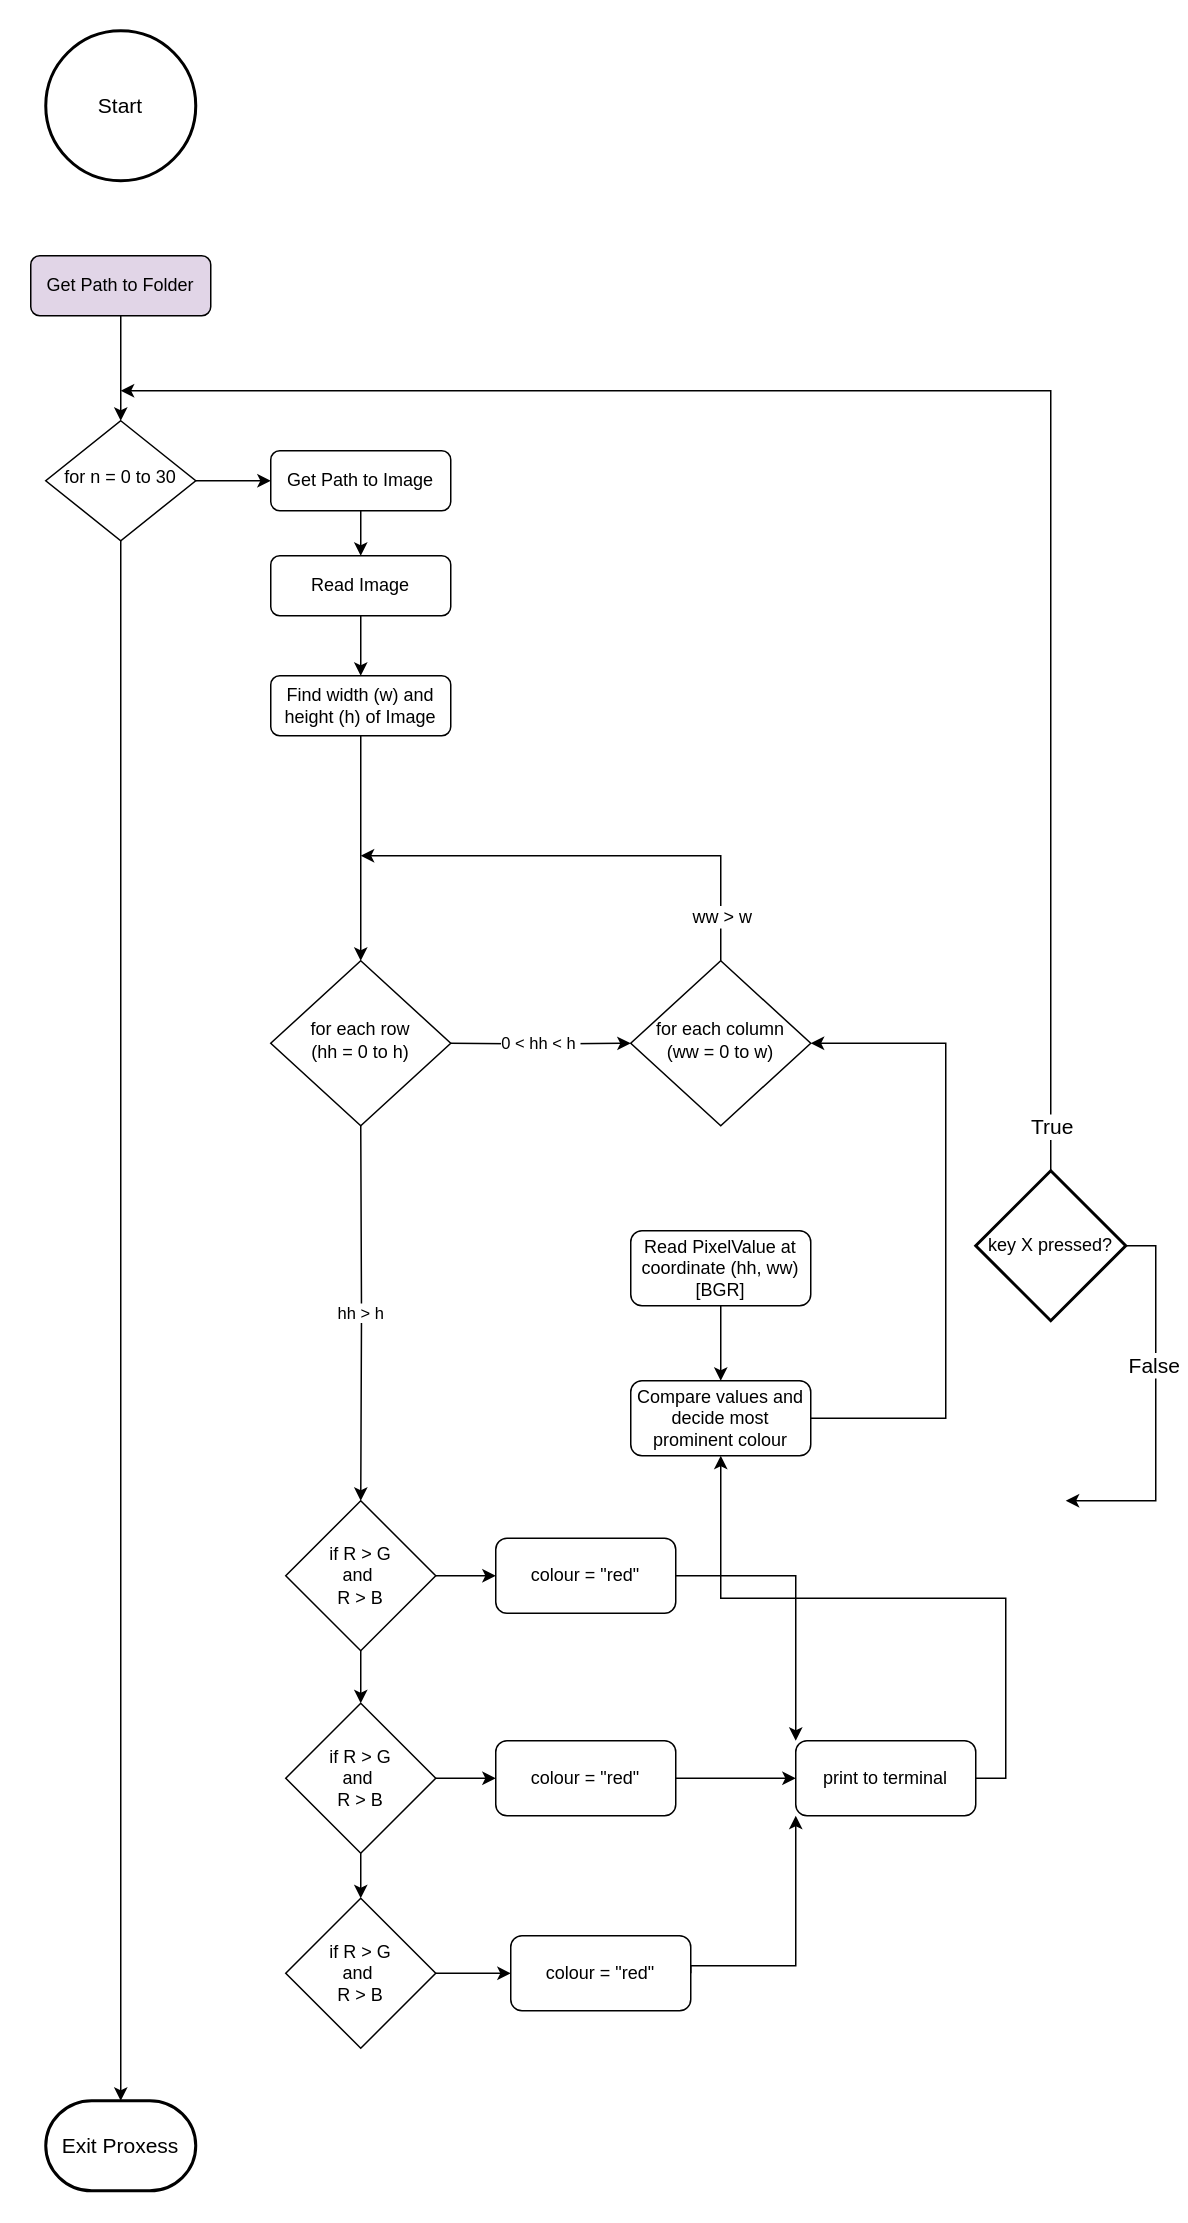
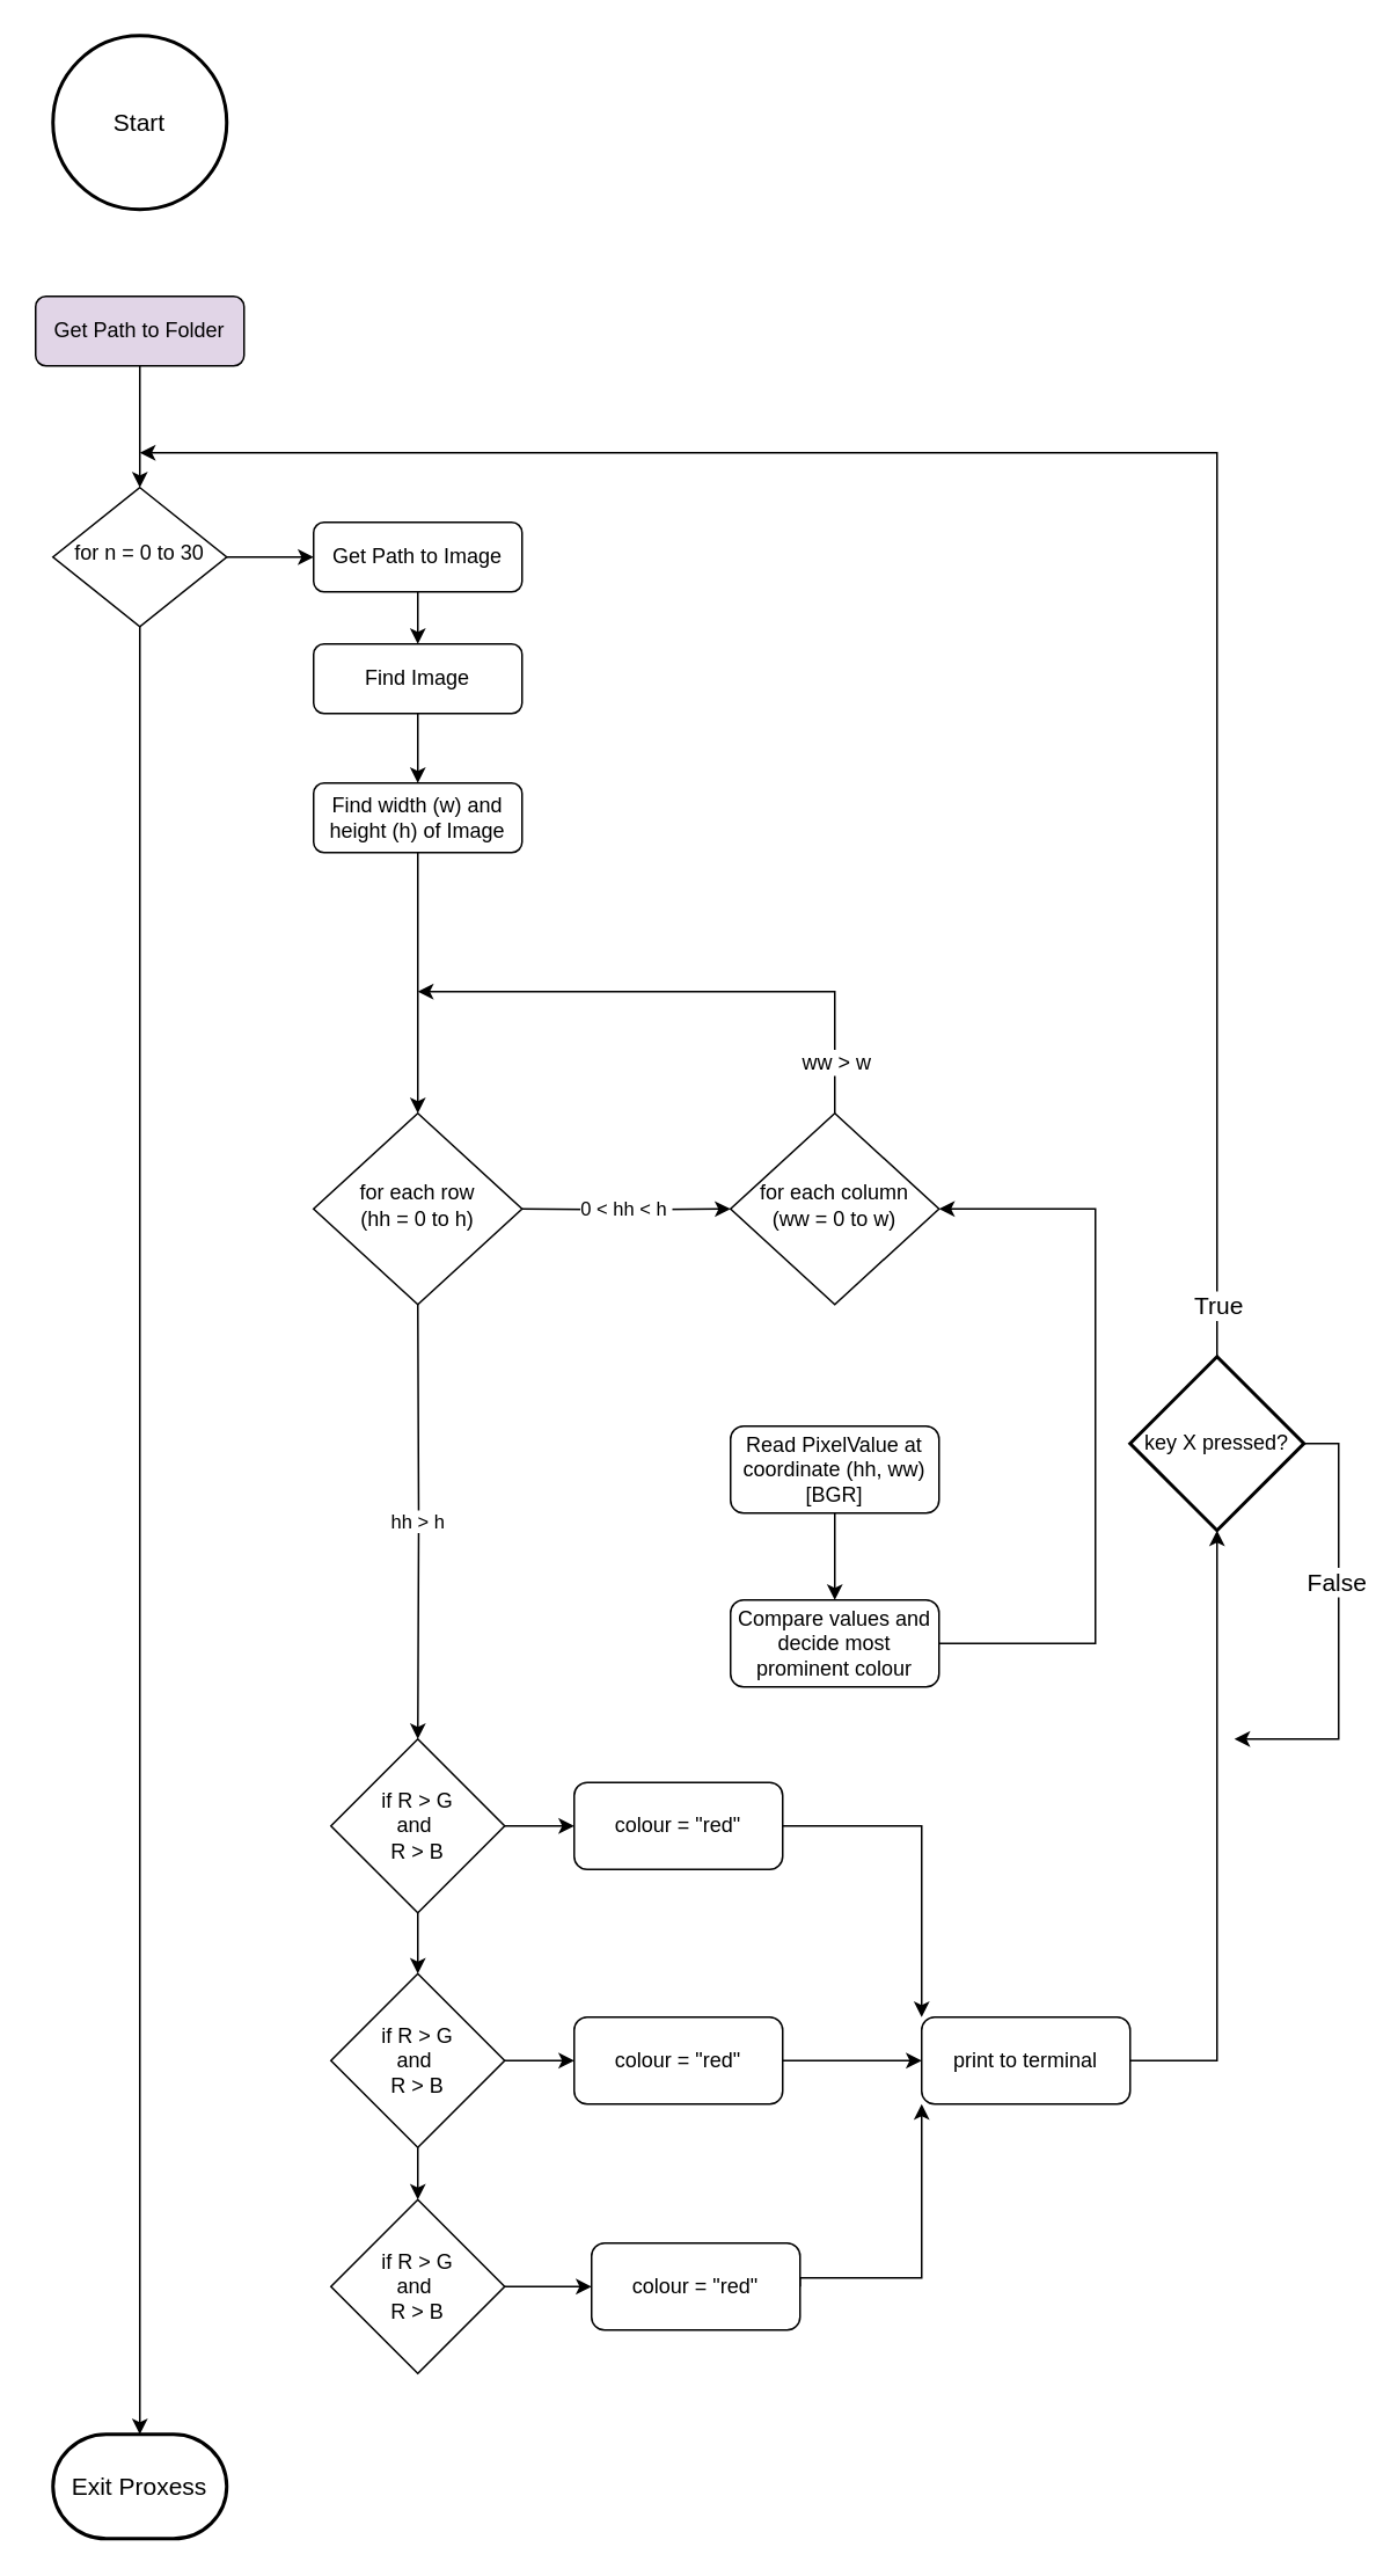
- <mxCell id="3" value="Read Image" style="rounded=1;whiteSpace=wrap;html=1;fontSize=12;glass=0;strokeWidth=1;shadow=0;" parent="1" vertex="1"><mxGeometry x="180" y="370" width="120" height="40" as="geometry" /></mxCell>
+ <mxCell id="3" value="Find Image" style="rounded=1;whiteSpace=wrap;html=1;fontSize=12;glass=0;strokeWidth=1;shadow=0;" parent="1" vertex="1"><mxGeometry x="180" y="370" width="120" height="40" as="geometry" /></mxCell>
- <mxCell id="36" style="edgeStyle=orthogonalEdgeStyle;rounded=0;orthogonalLoop=1;jettySize=auto;html=1;exitX=1;exitY=0.5;exitDx=0;exitDy=0;fontSize=14;" edge="1" parent="1" source="37" target="23"><mxGeometry relative="1" as="geometry" /></mxCell>
+ <mxCell id="36" style="edgeStyle=orthogonalEdgeStyle;rounded=0;orthogonalLoop=1;jettySize=auto;html=1;exitX=1;exitY=0.5;exitDx=0;exitDy=0;entryX=0.5;entryY=1;entryDx=0;entryDy=0;entryPerimeter=0;fontSize=14;" edge="1" parent="1" source="37" target="44"><mxGeometry relative="1" as="geometry" /></mxCell>
